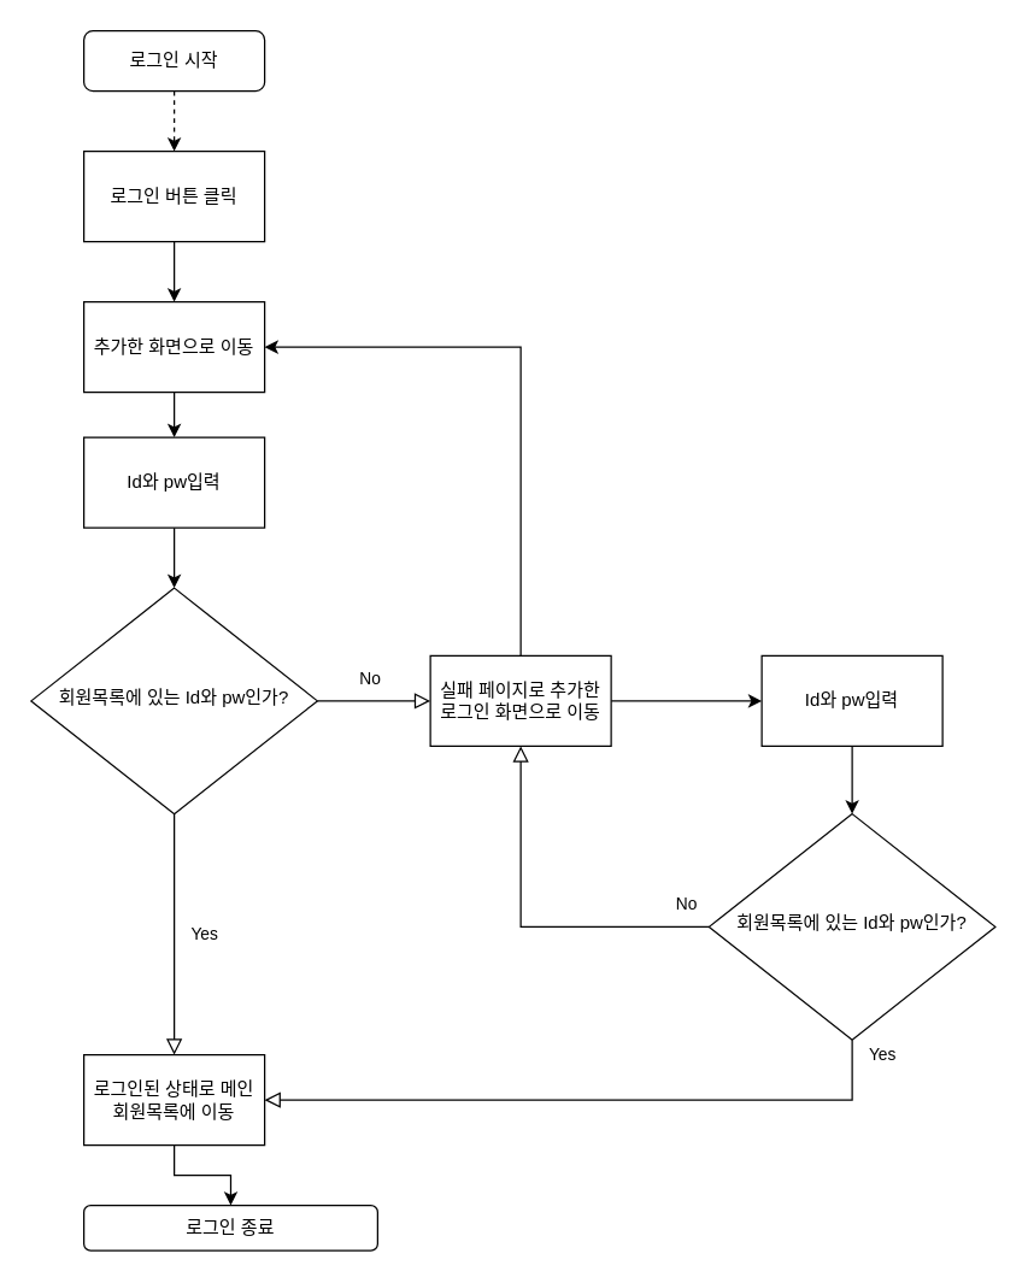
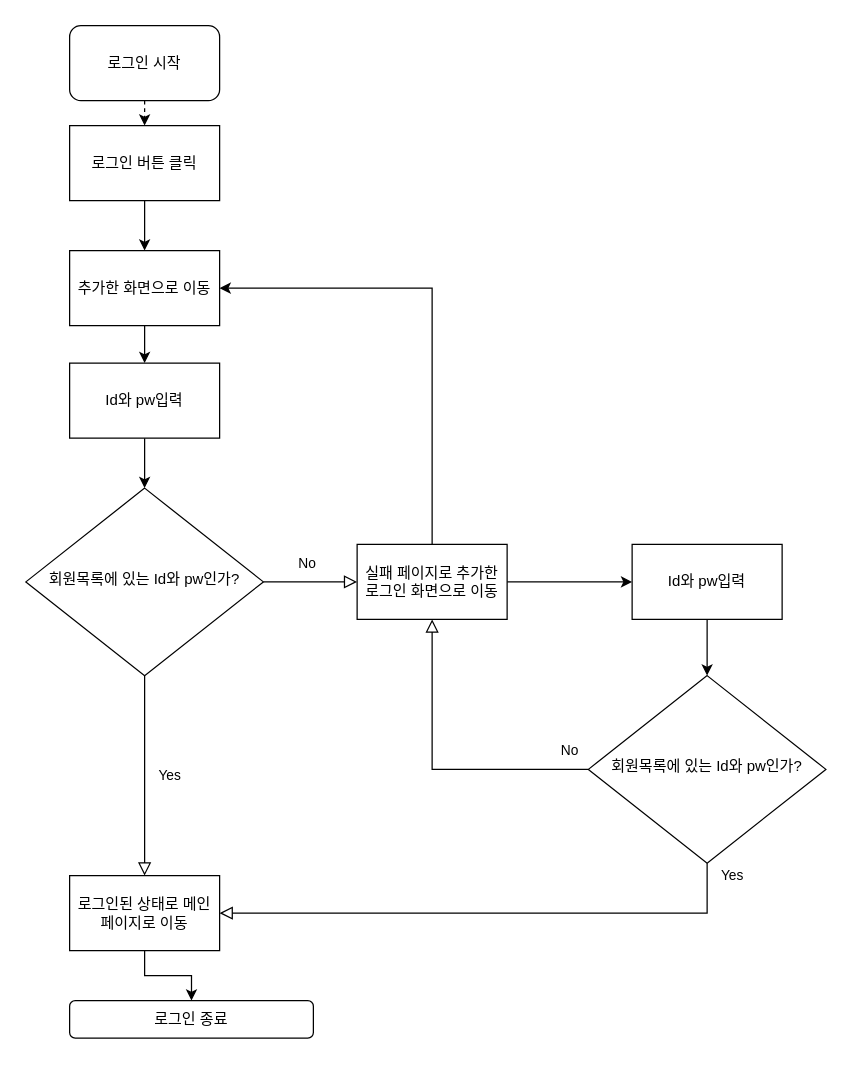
- <mxCell id="3" value="로그인 시작" style="rounded=1;whiteSpace=wrap;html=1;fontSize=12;glass=0;strokeWidth=1;shadow=0;" parent="1" vertex="1"><mxGeometry x="55" y="20" width="120" height="40" as="geometry" /></mxCell>
+ <mxCell id="3" value="로그인 시작" style="rounded=1;whiteSpace=wrap;html=1;fontSize=12;glass=0;strokeWidth=1;shadow=0;" parent="1" vertex="1"><mxGeometry x="55" y="20" width="120" height="60" as="geometry" /></mxCell>
- <mxCell id="16" value="로그인된 상태로 메인 회원목록에 이동" style="rounded=0;whiteSpace=wrap;html=1;" vertex="1" parent="1"><mxGeometry x="55" y="700" width="120" height="60" as="geometry" /></mxCell>
+ <mxCell id="16" value="로그인된 상태로 메인 페이지로 이동" style="rounded=0;whiteSpace=wrap;html=1;" vertex="1" parent="1"><mxGeometry x="55" y="700" width="120" height="60" as="geometry" /></mxCell>
